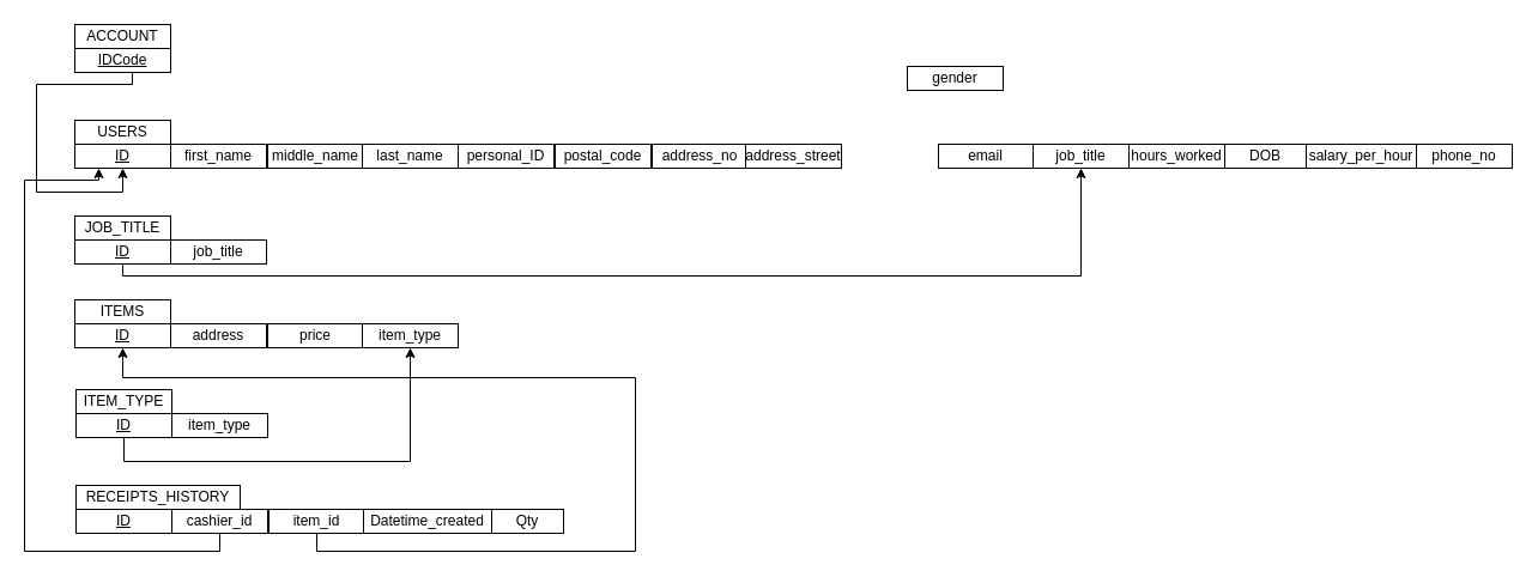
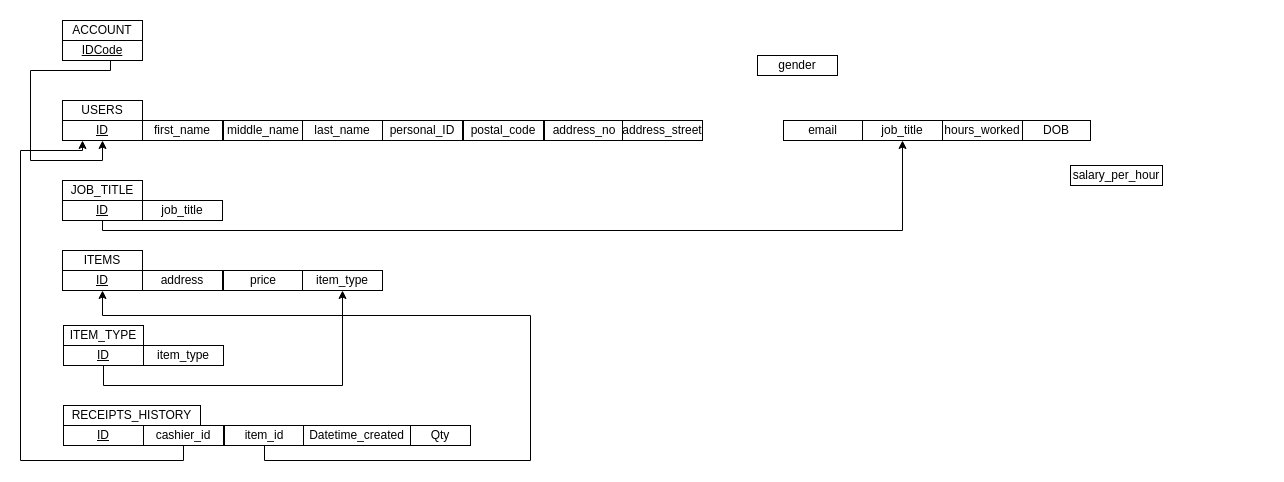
- <mxCell id="14" value="salary_per_hour" style="rounded=0;whiteSpace=wrap;html=1;" vertex="1" parent="1"><mxGeometry x="1090" y="120" width="92" height="20" as="geometry" /></mxCell>
+ <mxCell id="14" value="salary_per_hour" style="rounded=0;whiteSpace=wrap;html=1;" vertex="1" parent="1"><mxGeometry x="1070" y="165" width="92" height="20" as="geometry" /></mxCell>
- <mxCell id="15" value="phone_no" style="rounded=0;whiteSpace=wrap;html=1;" vertex="1" parent="1"><mxGeometry x="1182" y="120" width="80" height="20" as="geometry" /></mxCell>
